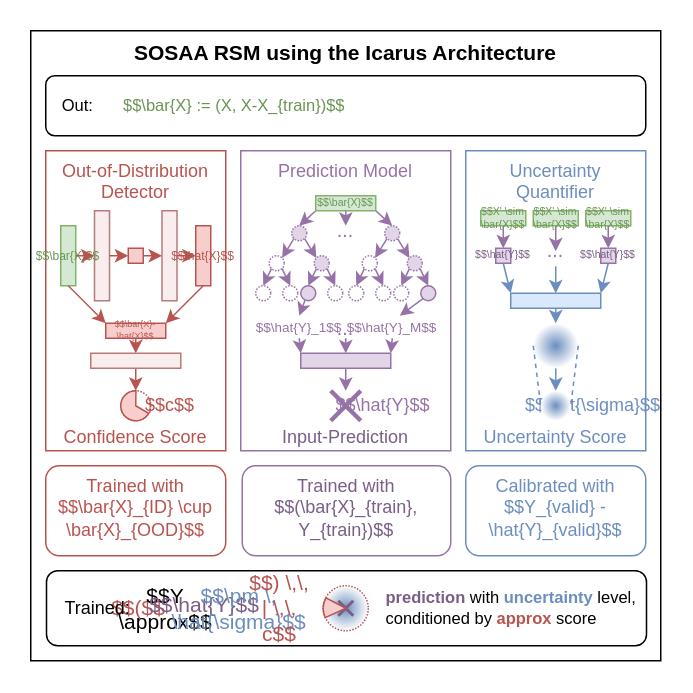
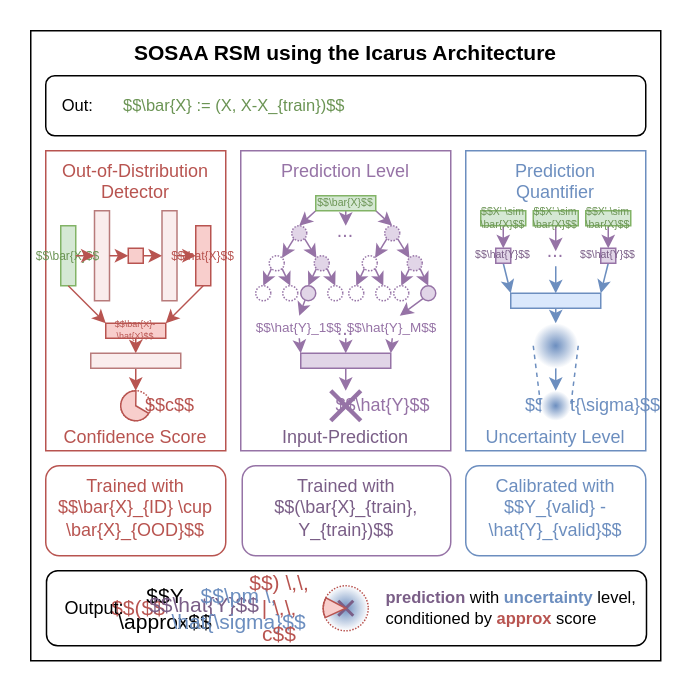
- <mxCell id="5" value="Prediction Model" style="rounded=0;whiteSpace=wrap;html=1;fillColor=none;strokeColor=#9673a6;horizontal=1;verticalAlign=top;fontColor=#9673A6;fontStyle=0" parent="1" vertex="1"><mxGeometry x="160" y="100" width="140" height="200" as="geometry" /></mxCell>
+ <mxCell id="5" value="Prediction Level" style="rounded=0;whiteSpace=wrap;html=1;fillColor=none;strokeColor=#9673a6;horizontal=1;verticalAlign=top;fontColor=#9673A6;fontStyle=0" parent="1" vertex="1"><mxGeometry x="160" y="100" width="140" height="200" as="geometry" /></mxCell>
- <mxCell id="9" value="Uncertainty&lt;br&gt;Quantifier" style="rounded=0;whiteSpace=wrap;html=1;fillColor=none;strokeColor=#6c8ebf;verticalAlign=top;fontColor=#6C8EBF;" parent="1" vertex="1"><mxGeometry x="310" y="100" width="120" height="200" as="geometry" /></mxCell>
+ <mxCell id="9" value="Prediction&lt;br&gt;Quantifier" style="rounded=0;whiteSpace=wrap;html=1;fillColor=none;strokeColor=#6c8ebf;verticalAlign=top;fontColor=#6C8EBF;" parent="1" vertex="1"><mxGeometry x="310" y="100" width="120" height="200" as="geometry" /></mxCell>
- <mxCell id="96" value="Uncertainty Score" style="rounded=0;whiteSpace=wrap;html=1;fillColor=none;strokeColor=none;verticalAlign=bottom;fontColor=#6C8EBF;" parent="1" vertex="1"><mxGeometry x="310" y="280" width="120" height="20" as="geometry" /></mxCell>
+ <mxCell id="96" value="Uncertainty Level" style="rounded=0;whiteSpace=wrap;html=1;fillColor=none;strokeColor=none;verticalAlign=bottom;fontColor=#6C8EBF;" parent="1" vertex="1"><mxGeometry x="310" y="280" width="120" height="20" as="geometry" /></mxCell>
- <mxCell id="4" value="&amp;nbsp; &amp;nbsp;Trained:" style="rounded=1;whiteSpace=wrap;html=1;labelBackgroundColor=none;labelBorderColor=none;fontSize=12;fontColor=default;fillColor=none;verticalAlign=middle;align=left;" parent="1" vertex="1"><mxGeometry x="30.5" y="380" width="400" height="50" as="geometry" /></mxCell>
+ <mxCell id="4" value="&amp;nbsp; &amp;nbsp;Output:" style="rounded=1;whiteSpace=wrap;html=1;labelBackgroundColor=none;labelBorderColor=none;fontSize=12;fontColor=default;fillColor=none;verticalAlign=middle;align=left;" parent="1" vertex="1"><mxGeometry x="30.5" y="380" width="400" height="50" as="geometry" /></mxCell>
